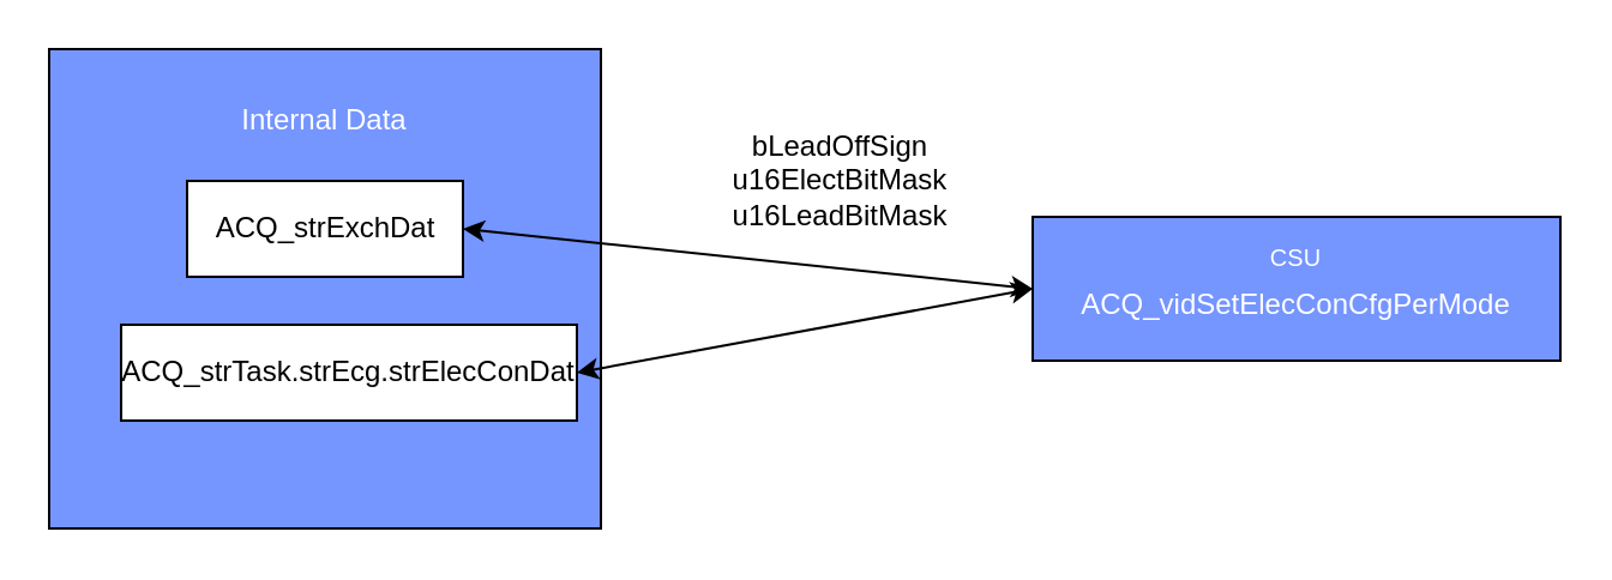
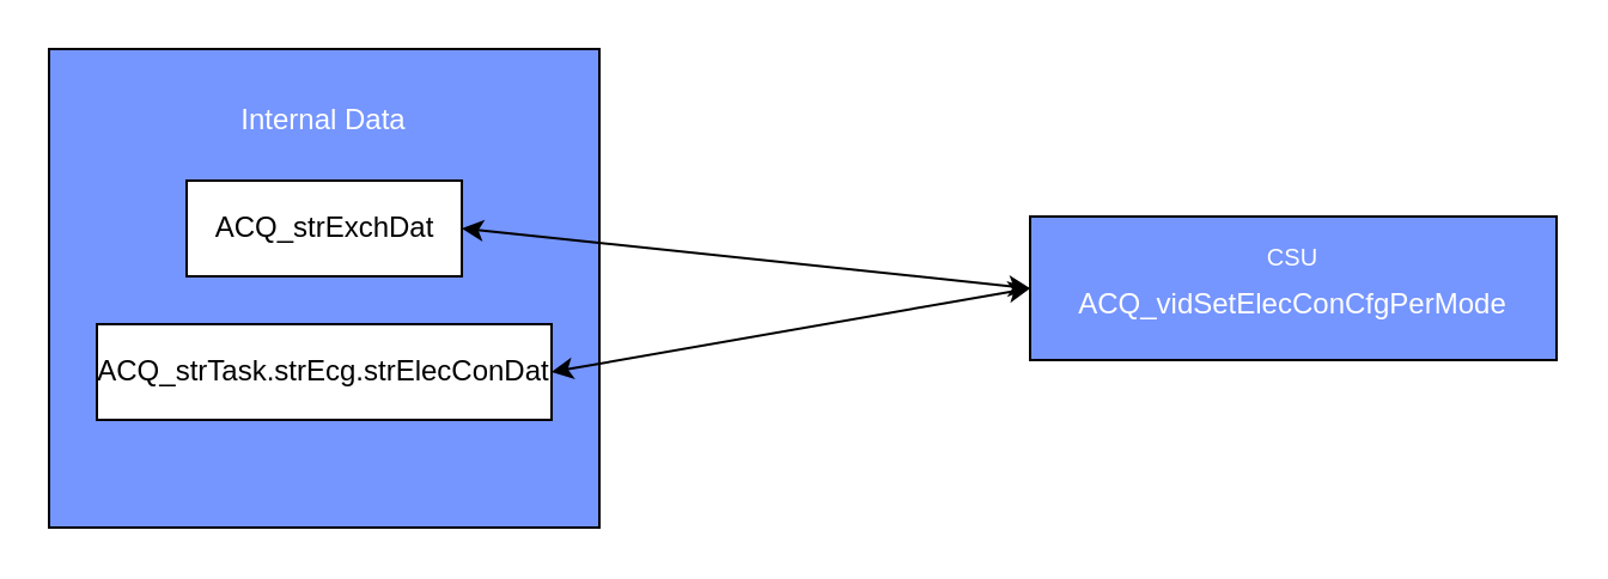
- <mxCell id="9" value="&lt;font style=&quot;color: rgb(0, 0, 0);&quot;&gt;bLeadOffSign&lt;/font&gt;&lt;div&gt;&lt;font style=&quot;color: rgb(0, 0, 0);&quot;&gt;u16ElectBitMask&lt;br&gt;u16LeadBitMask&lt;/font&gt;&lt;/div&gt;" style="text;strokeColor=none;align=center;fillColor=none;html=1;verticalAlign=middle;whiteSpace=wrap;rounded=0;" vertex="1" parent="1"><mxGeometry x="280" y="60" width="140" height="30" as="geometry" /></mxCell>
- <mxCell id="7" value="ACQ_strTask.strEcg.strElecConDat" style="rounded=0;whiteSpace=wrap;html=1;" vertex="1" parent="1"><mxGeometry x="50" y="135" width="190" height="40" as="geometry" /></mxCell>
+ <mxCell id="7" value="ACQ_strTask.strEcg.strElecConDat" style="rounded=0;whiteSpace=wrap;html=1;" vertex="1" parent="1"><mxGeometry x="40" y="135" width="190" height="40" as="geometry" /></mxCell>
